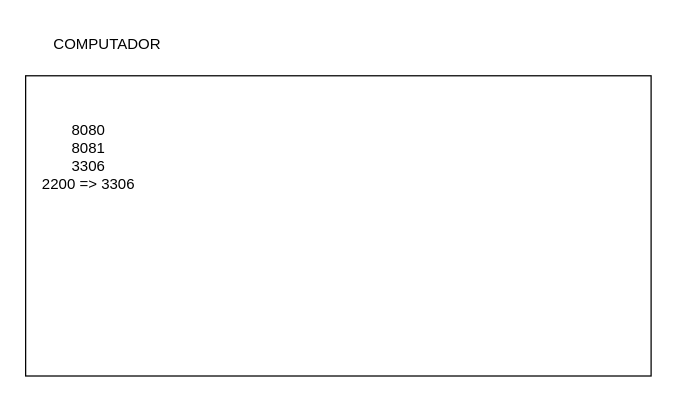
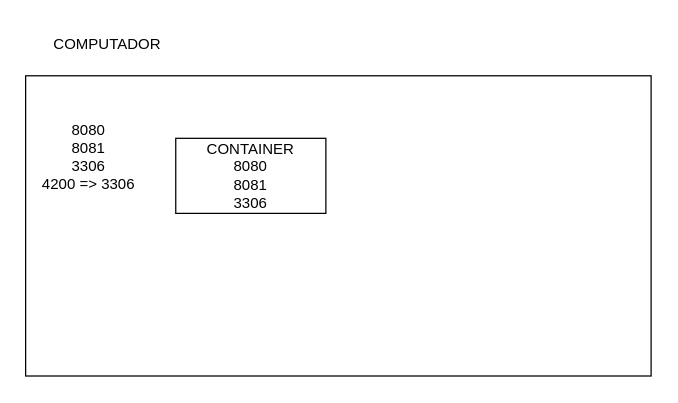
- <mxCell id="5" value="8080&lt;br&gt;8081&lt;br&gt;3306&lt;br&gt;2200 =&amp;gt; 3306" style="text;html=1;align=center;verticalAlign=middle;resizable=0;points=[];autosize=1;strokeColor=none;fillColor=none;" vertex="1" parent="1"><mxGeometry x="20" y="90" width="100" height="70" as="geometry" /></mxCell>
+ <mxCell id="5" value="8080&lt;br&gt;8081&lt;br&gt;3306&lt;br&gt;4200 =&amp;gt; 3306" style="text;html=1;align=center;verticalAlign=middle;resizable=0;points=[];autosize=1;strokeColor=none;fillColor=none;" vertex="1" parent="1"><mxGeometry x="20" y="90" width="100" height="70" as="geometry" /></mxCell>
+ <mxCell id="4" value="CONTAINER&lt;br&gt;8080&lt;br&gt;8081&lt;br&gt;3306" style="rounded=0;whiteSpace=wrap;html=1;" vertex="1" parent="1"><mxGeometry x="140" y="110" width="120" height="60" as="geometry" /></mxCell>
